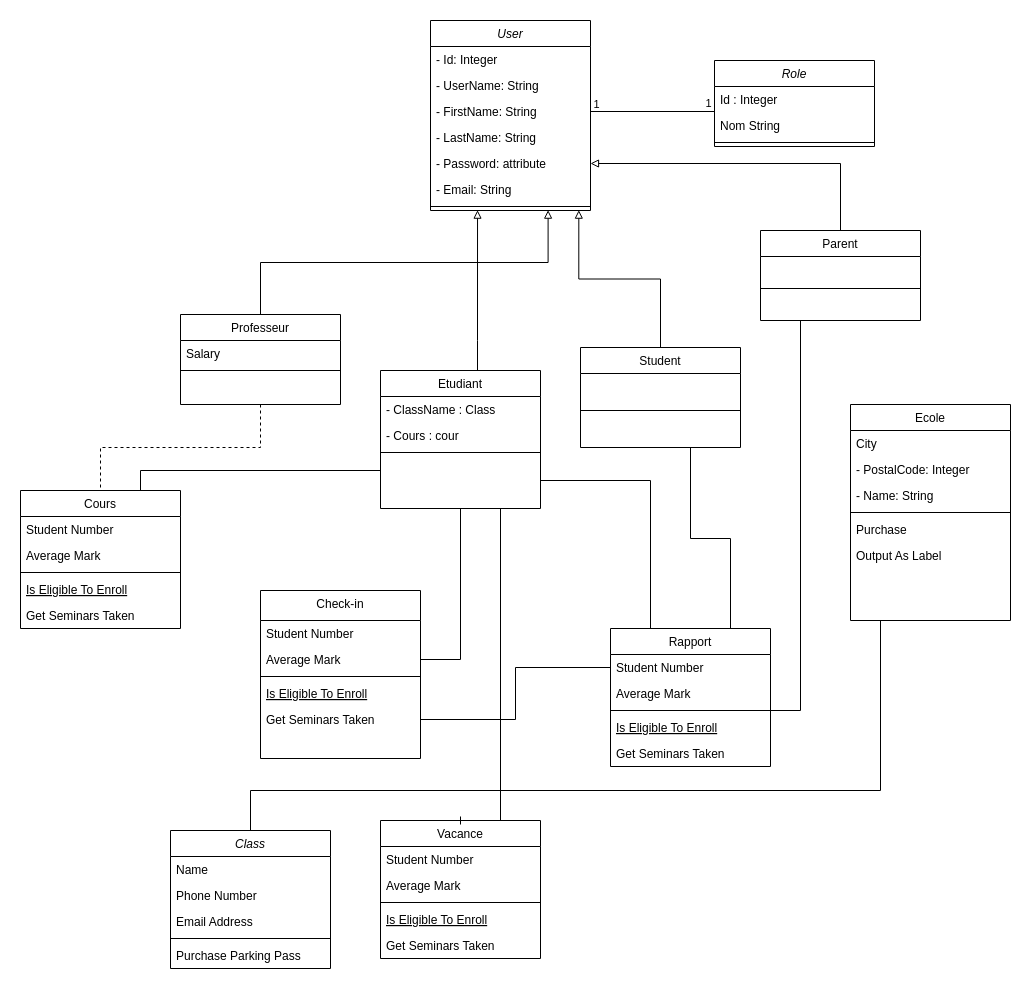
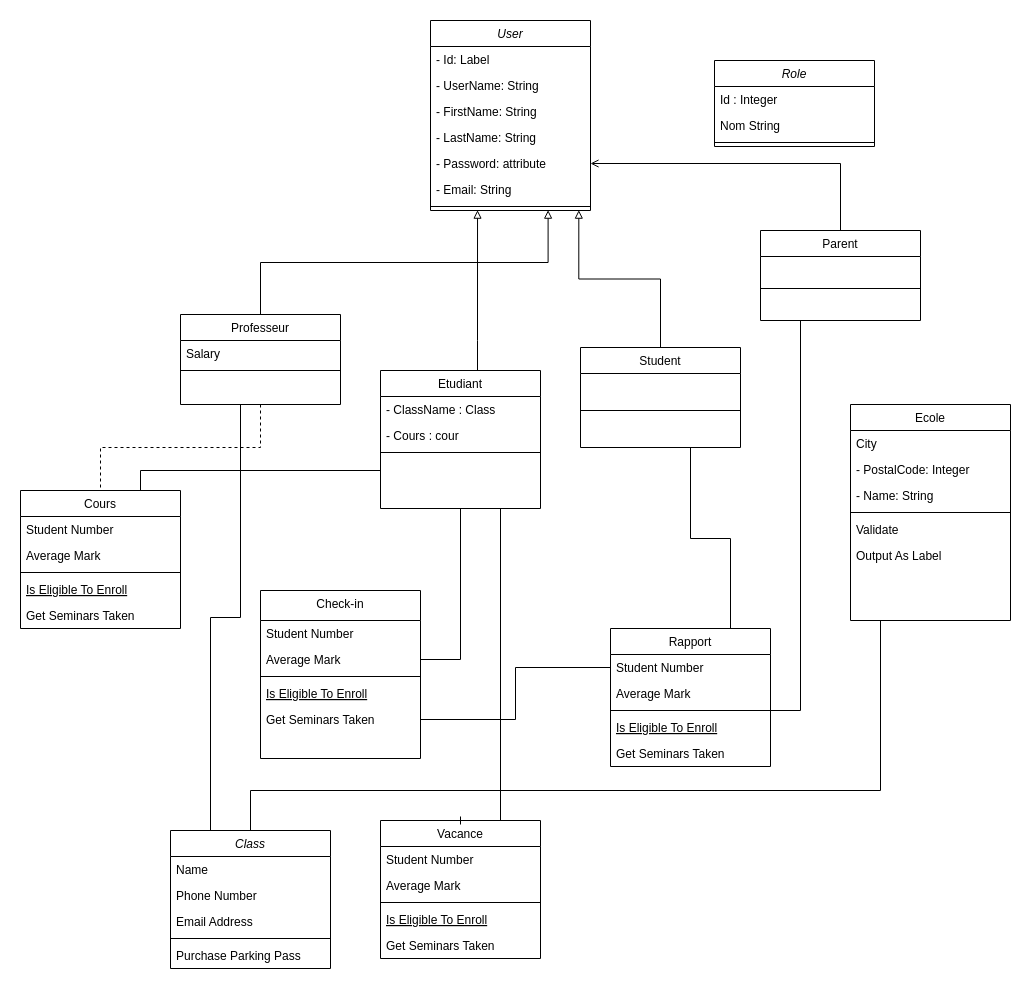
- <mxCell id="49" value="- Id: Integer " style="text;strokeColor=none;fillColor=none;align=left;verticalAlign=top;spacingLeft=4;spacingRight=4;overflow=hidden;rotatable=0;points=[[0,0.5],[1,0.5]];portConstraint=eastwest;" parent="48" vertex="1"><mxGeometry y="26" width="160" height="26" as="geometry" /></mxCell>
+ <mxCell id="49" value="- Id: Label " style="text;strokeColor=none;fillColor=none;align=left;verticalAlign=top;spacingLeft=4;spacingRight=4;overflow=hidden;rotatable=0;points=[[0,0.5],[1,0.5]];portConstraint=eastwest;" parent="48" vertex="1"><mxGeometry y="26" width="160" height="26" as="geometry" /></mxCell>
- <mxCell id="63" style="edgeStyle=elbowEdgeStyle;rounded=0;orthogonalLoop=1;jettySize=auto;html=1;entryX=1;entryY=0.5;entryDx=0;entryDy=0;endArrow=baseDash;endFill=0;elbow=vertical;jumpStyle=line;" parent="1" source="66" target="51" edge="1"><mxGeometry relative="1" as="geometry" /></mxCell>
- <mxCell id="64" value="1" style="edgeLabel;html=1;align=center;verticalAlign=middle;resizable=0;points=[];" vertex="1" connectable="0" parent="63"><mxGeometry x="-0.726" relative="1" as="geometry"><mxPoint x="10" y="-9" as="offset" /></mxGeometry></mxCell>
- <mxCell id="65" value="1" style="edgeLabel;html=1;align=center;verticalAlign=middle;resizable=0;points=[];" vertex="1" connectable="0" parent="63"><mxGeometry x="0.71" relative="1" as="geometry"><mxPoint x="-13" y="-8" as="offset" /></mxGeometry></mxCell>
- <mxCell id="60" style="edgeStyle=orthogonalEdgeStyle;rounded=0;orthogonalLoop=1;jettySize=auto;html=1;entryX=1;entryY=0.5;entryDx=0;entryDy=0;endArrow=block;endFill=0;" parent="1" source="61" target="53" edge="1"><mxGeometry relative="1" as="geometry" /></mxCell>
+ <mxCell id="60" style="edgeStyle=orthogonalEdgeStyle;rounded=0;orthogonalLoop=1;jettySize=auto;html=1;entryX=1;entryY=0.5;entryDx=0;entryDy=0;endArrow=open;endFill=0;" parent="1" source="61" target="53" edge="1"><mxGeometry relative="1" as="geometry" /></mxCell>
- <mxCell id="11" style="edgeStyle=orthogonalEdgeStyle;rounded=0;orthogonalLoop=1;jettySize=auto;html=1;entryX=0.25;entryY=0;entryDx=0;entryDy=0;endArrow=baseDash;endFill=0;" edge="1" parent="1" source="12" target="36"><mxGeometry relative="1" as="geometry"><Array as="points"><mxPoint x="650" y="480" /></Array></mxGeometry></mxCell>
- <mxCell id="28" value="Purchase" style="text;align=left;verticalAlign=top;spacingLeft=4;spacingRight=4;overflow=hidden;rotatable=0;points=[[0,0.5],[1,0.5]];portConstraint=eastwest;" parent="23" vertex="1"><mxGeometry y="112" width="160" height="26" as="geometry" /></mxCell>
+ <mxCell id="28" value="Validate" style="text;align=left;verticalAlign=top;spacingLeft=4;spacingRight=4;overflow=hidden;rotatable=0;points=[[0,0.5],[1,0.5]];portConstraint=eastwest;" parent="23" vertex="1"><mxGeometry y="112" width="160" height="26" as="geometry" /></mxCell>
+ <mxCell id="18" style="edgeStyle=orthogonalEdgeStyle;rounded=0;orthogonalLoop=1;jettySize=auto;html=1;entryX=0.25;entryY=0;entryDx=0;entryDy=0;endArrow=baseDash;endFill=0;" edge="1" parent="1" source="19" target="2"><mxGeometry relative="1" as="geometry"><Array as="points"><mxPoint x="240" y="617" /><mxPoint x="210" y="617" /></Array></mxGeometry></mxCell>
